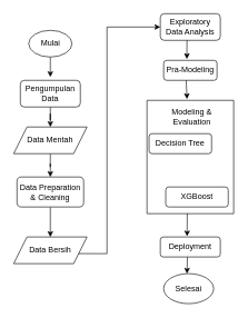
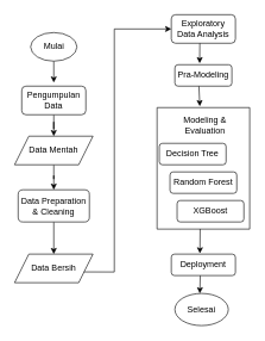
+ <mxCell id="18" value="&lt;span style=&quot;line-height: 107%;&quot;&gt;&lt;font style=&quot;font-size: 12px;&quot;&gt;Random Forest&lt;/font&gt;&lt;/span&gt;" style="rounded=1;whiteSpace=wrap;html=1;fontSize=12;glass=0;strokeWidth=1;shadow=0;" parent="16" vertex="1"><mxGeometry x="18.13" y="90" width="93.75" height="30" as="geometry" /></mxCell>
